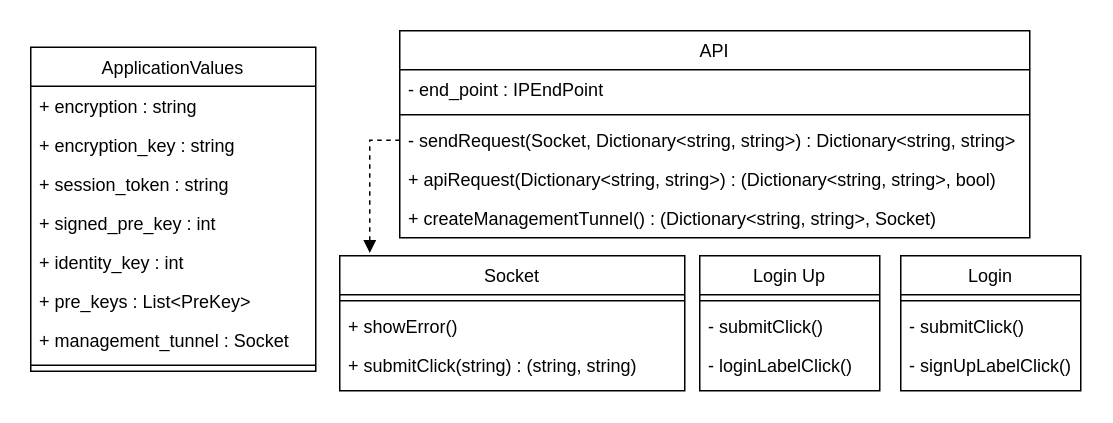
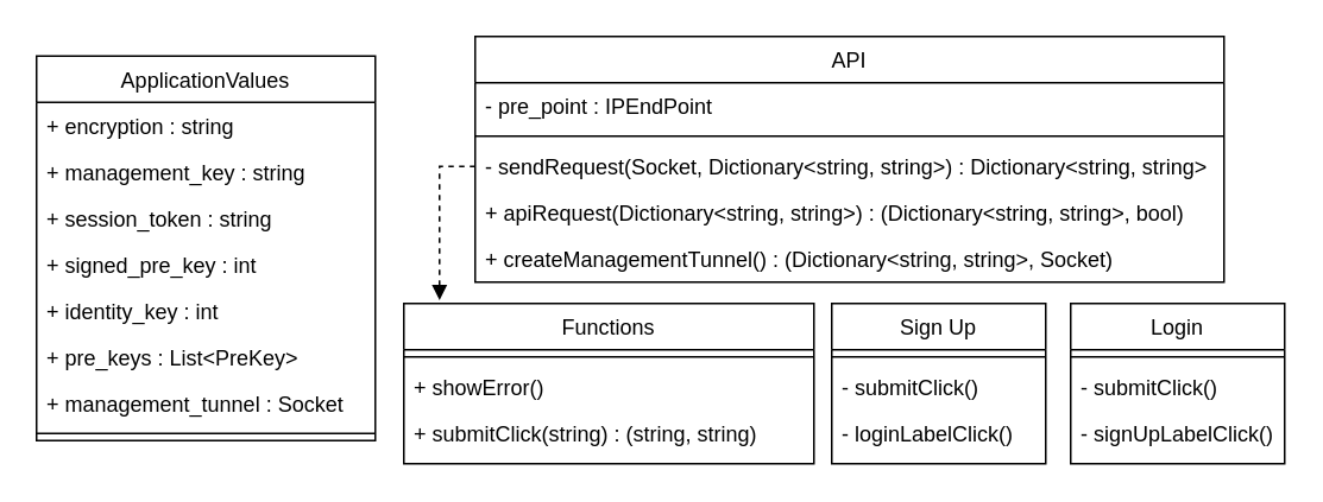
- <mxCell id="7" value="- end_point : IPEndPoint" style="text;align=left;verticalAlign=top;spacingLeft=4;spacingRight=4;overflow=hidden;rotatable=0;points=[[0,0.5],[1,0.5]];portConstraint=eastwest;rounded=0;shadow=0;html=0;" vertex="1" parent="6"><mxGeometry y="26" width="420" height="26" as="geometry" /></mxCell>
+ <mxCell id="7" value="- pre_point : IPEndPoint" style="text;align=left;verticalAlign=top;spacingLeft=4;spacingRight=4;overflow=hidden;rotatable=0;points=[[0,0.5],[1,0.5]];portConstraint=eastwest;rounded=0;shadow=0;html=0;" vertex="1" parent="6"><mxGeometry y="26" width="420" height="26" as="geometry" /></mxCell>
- <mxCell id="14" value="+ encryption_key : string" style="text;align=left;verticalAlign=top;spacingLeft=4;spacingRight=4;overflow=hidden;rotatable=0;points=[[0,0.5],[1,0.5]];portConstraint=eastwest;rounded=0;shadow=0;html=0;" vertex="1" parent="12"><mxGeometry y="52" width="190" height="26" as="geometry" /></mxCell>
+ <mxCell id="14" value="+ management_key : string" style="text;align=left;verticalAlign=top;spacingLeft=4;spacingRight=4;overflow=hidden;rotatable=0;points=[[0,0.5],[1,0.5]];portConstraint=eastwest;rounded=0;shadow=0;html=0;" vertex="1" parent="12"><mxGeometry y="52" width="190" height="26" as="geometry" /></mxCell>
- <mxCell id="2" value="Socket" style="swimlane;fontStyle=0;align=center;verticalAlign=top;childLayout=stackLayout;horizontal=1;startSize=26;horizontalStack=0;resizeParent=1;resizeLast=0;collapsible=1;marginBottom=0;rounded=0;shadow=0;strokeWidth=1;" parent="1" vertex="1"><mxGeometry x="226" y="170" width="230" height="90" as="geometry"><mxRectangle x="550" y="140" width="160" height="26" as="alternateBounds" /></mxGeometry></mxCell>
+ <mxCell id="2" value="Functions" style="swimlane;fontStyle=0;align=center;verticalAlign=top;childLayout=stackLayout;horizontal=1;startSize=26;horizontalStack=0;resizeParent=1;resizeLast=0;collapsible=1;marginBottom=0;rounded=0;shadow=0;strokeWidth=1;" parent="1" vertex="1"><mxGeometry x="226" y="170" width="230" height="90" as="geometry"><mxRectangle x="550" y="140" width="160" height="26" as="alternateBounds" /></mxGeometry></mxCell>
- <mxCell id="25" value="Login Up" style="swimlane;fontStyle=0;align=center;verticalAlign=top;childLayout=stackLayout;horizontal=1;startSize=26;horizontalStack=0;resizeParent=1;resizeLast=0;collapsible=1;marginBottom=0;rounded=0;shadow=0;strokeWidth=1;" vertex="1" parent="1"><mxGeometry x="466" y="170" width="120" height="90" as="geometry"><mxRectangle x="550" y="140" width="160" height="26" as="alternateBounds" /></mxGeometry></mxCell>
+ <mxCell id="25" value="Sign Up" style="swimlane;fontStyle=0;align=center;verticalAlign=top;childLayout=stackLayout;horizontal=1;startSize=26;horizontalStack=0;resizeParent=1;resizeLast=0;collapsible=1;marginBottom=0;rounded=0;shadow=0;strokeWidth=1;" vertex="1" parent="1"><mxGeometry x="466" y="170" width="120" height="90" as="geometry"><mxRectangle x="550" y="140" width="160" height="26" as="alternateBounds" /></mxGeometry></mxCell>
